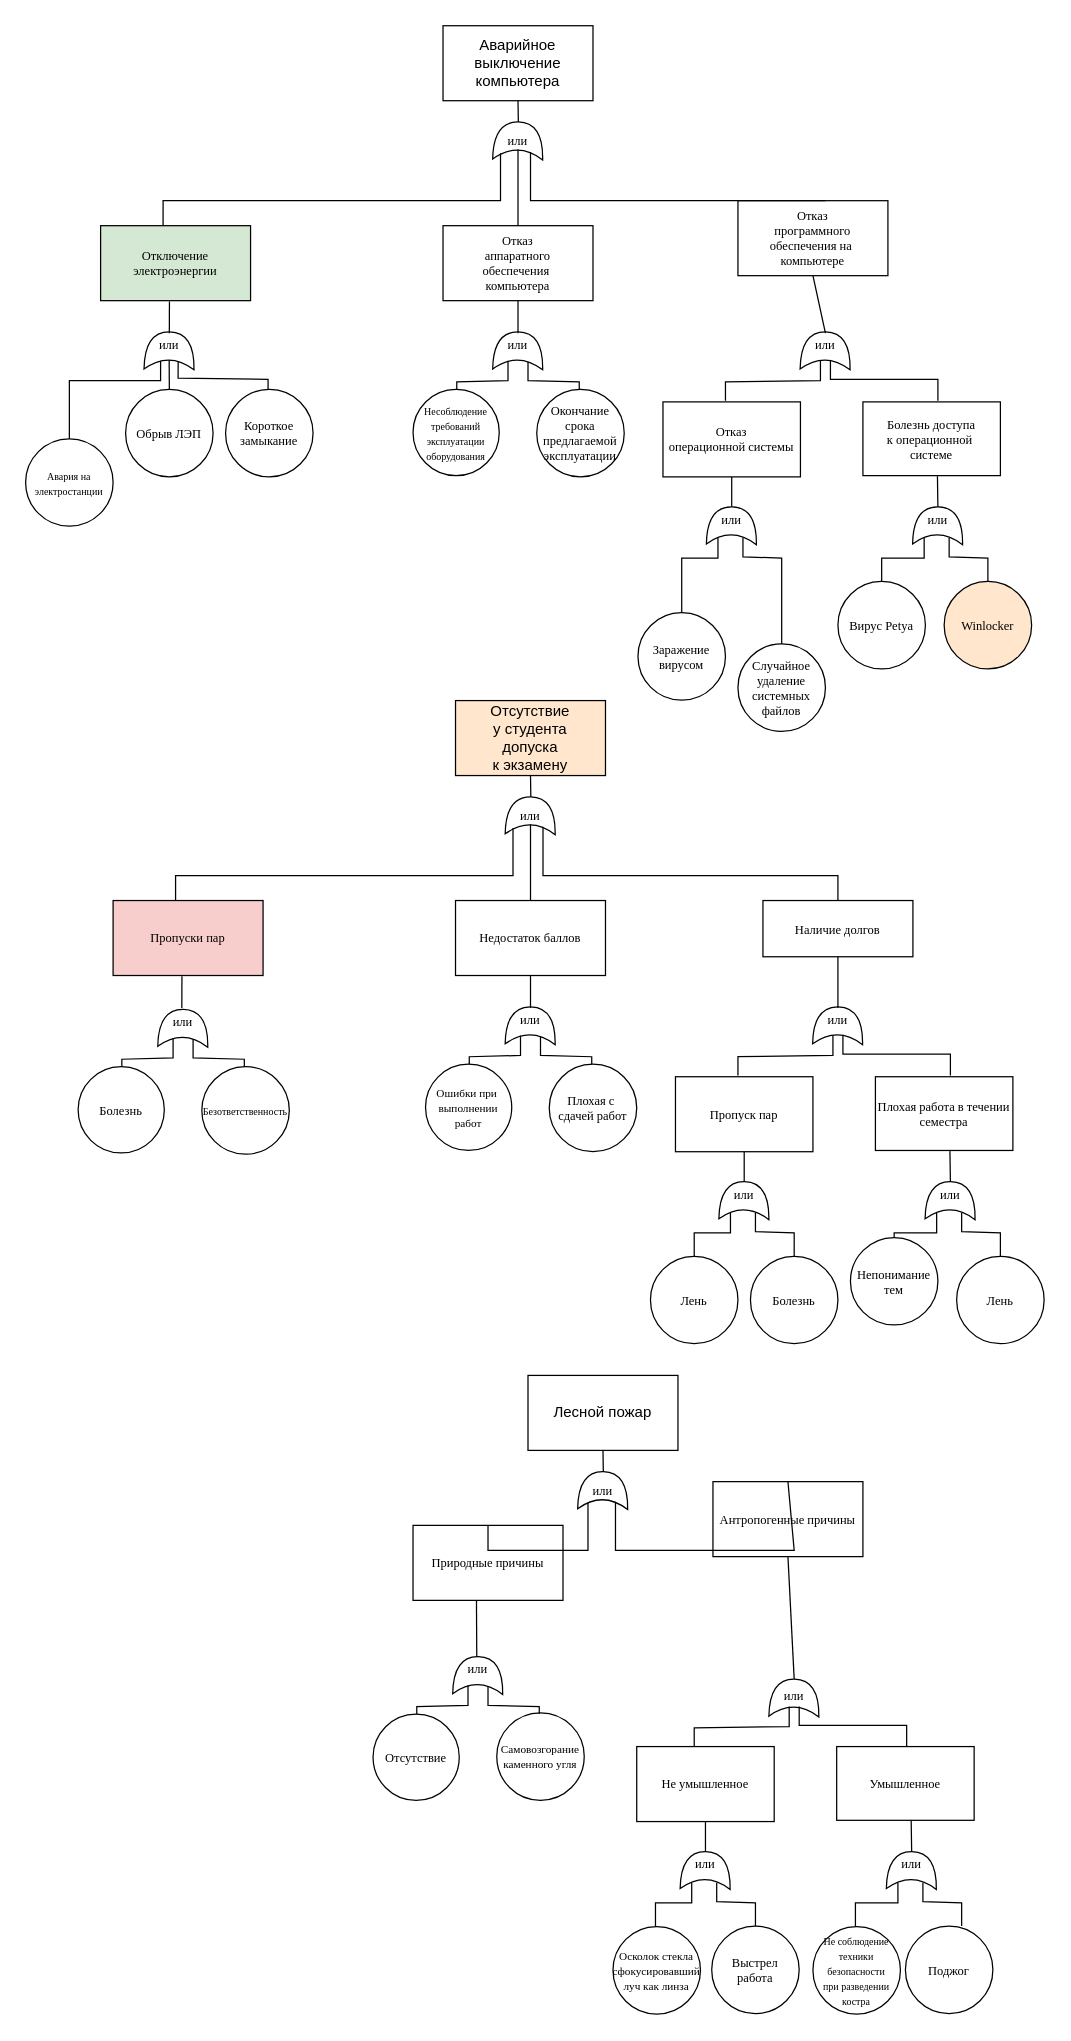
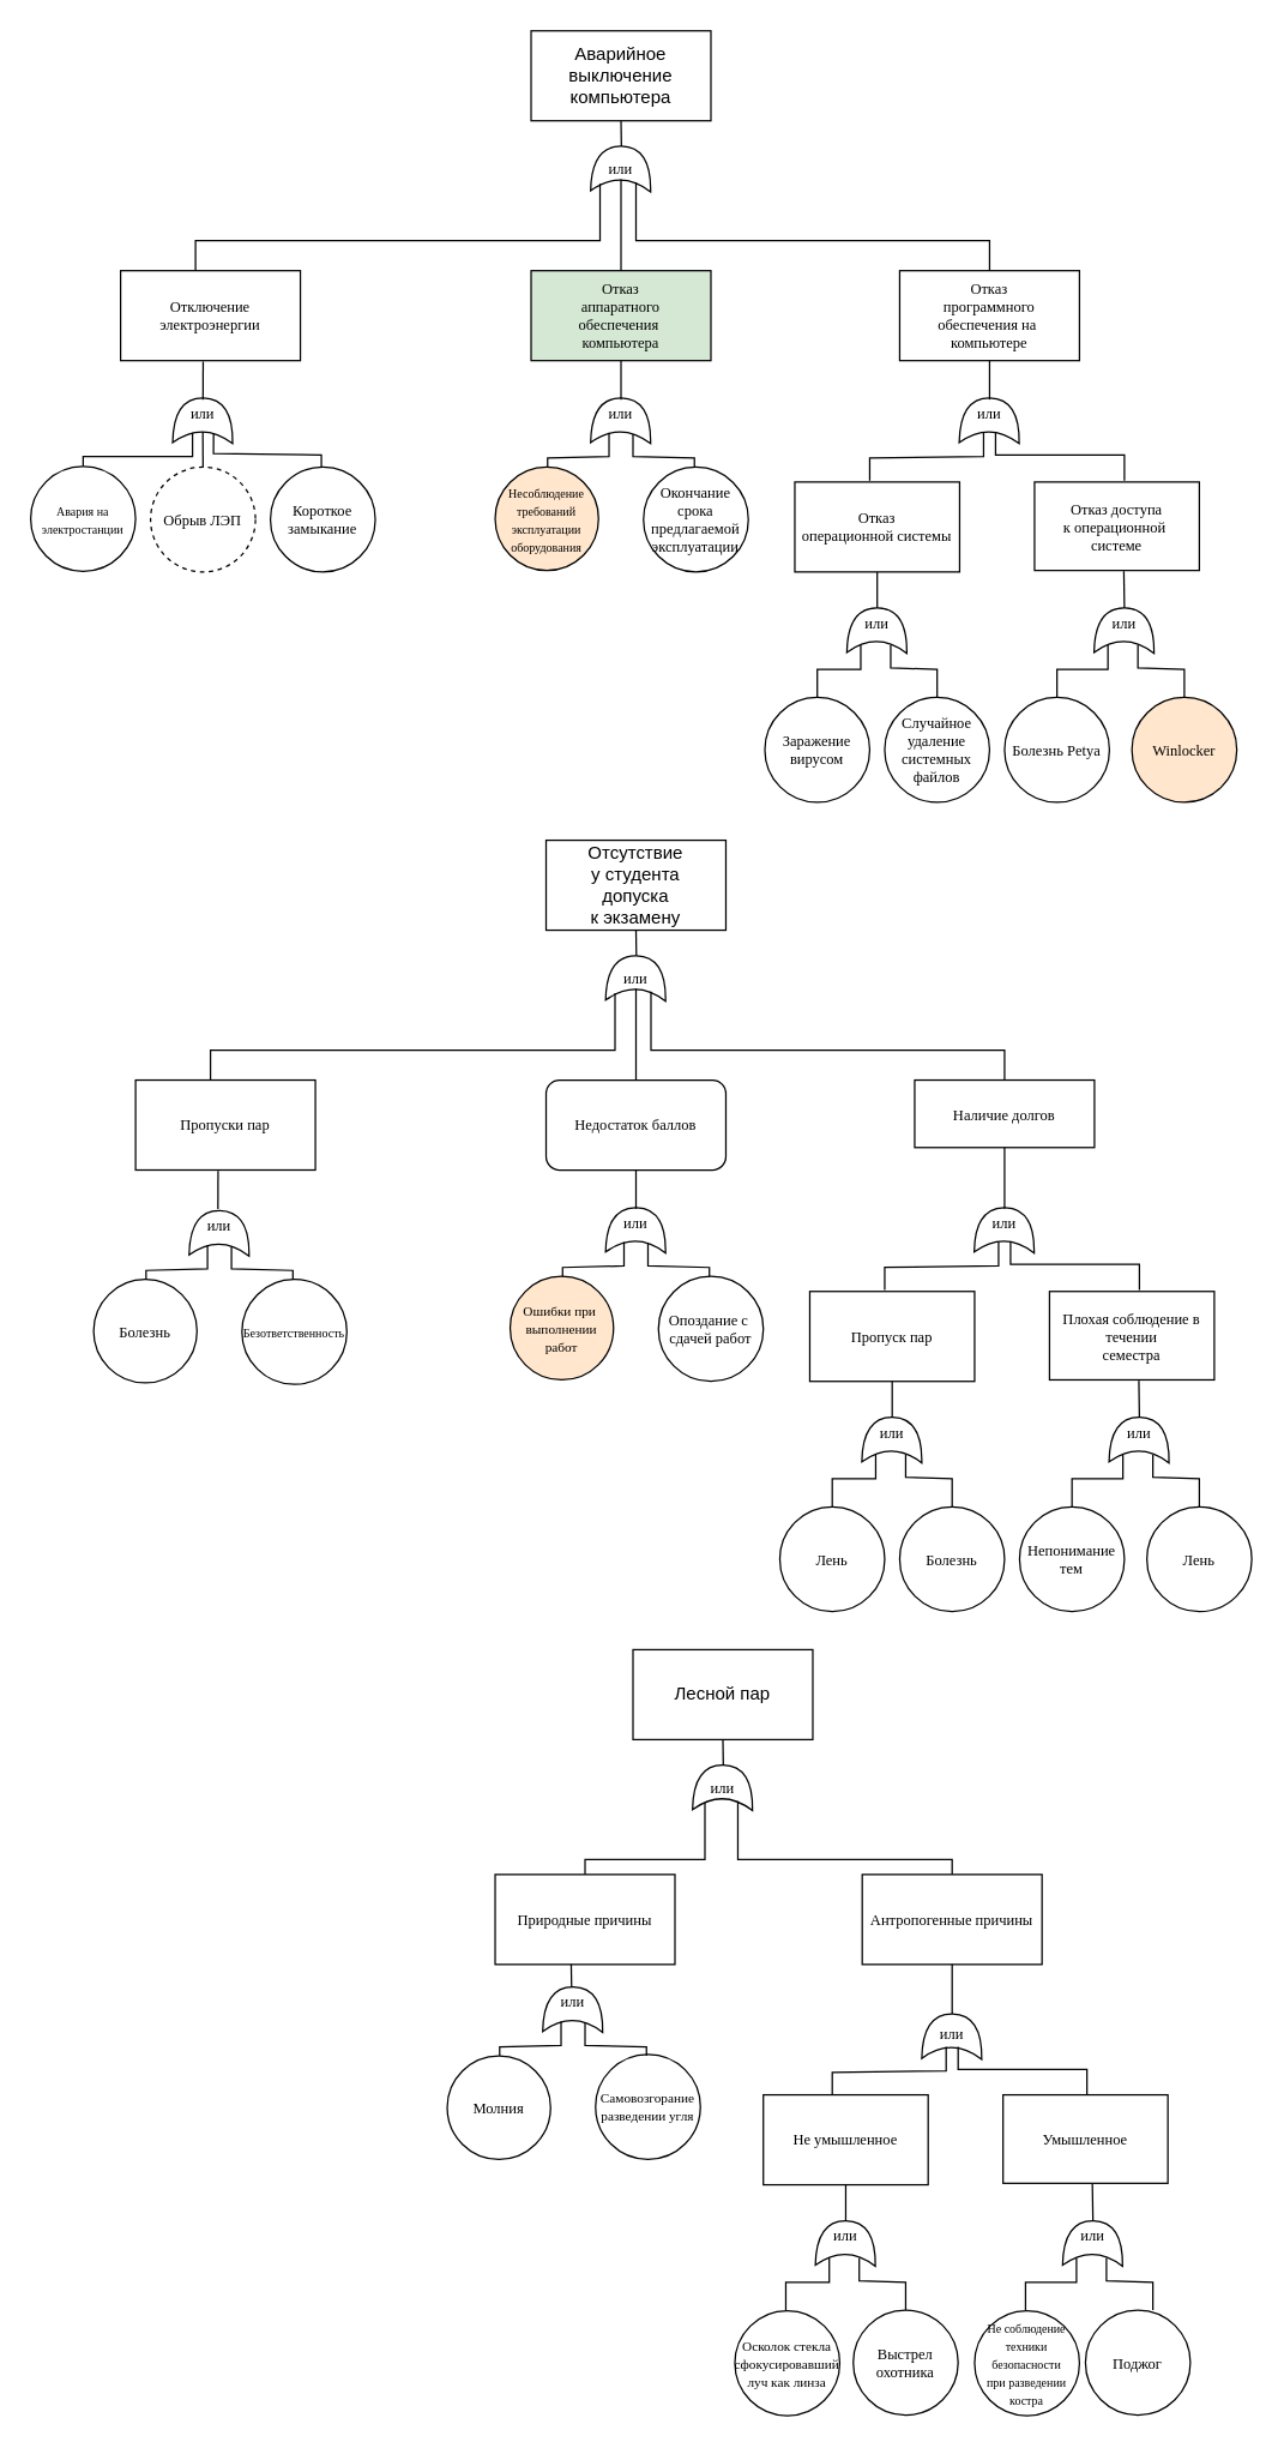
- <mxCell id="8" value="Отказ&lt;br&gt;программного&lt;br&gt;обеспечения на&amp;nbsp;&lt;br&gt;компьютере" style="rounded=0;whiteSpace=wrap;html=1;fontFamily=Times New Roman;fontSize=10;" vertex="1" parent="1"><mxGeometry x="590" y="160" width="120" height="60" as="geometry" /></mxCell>
+ <mxCell id="8" value="Отказ&lt;br&gt;программного&lt;br&gt;обеспечения на&amp;nbsp;&lt;br&gt;компьютере" style="rounded=0;whiteSpace=wrap;html=1;fontFamily=Times New Roman;fontSize=10;" vertex="1" parent="1"><mxGeometry x="600" y="180" width="120" height="60" as="geometry" /></mxCell>
- <mxCell id="6" value="Отключение&lt;br&gt;электроэнергии" style="rounded=0;whiteSpace=wrap;html=1;fontFamily=Times New Roman;fontSize=10;fillColor=#d5e8d4;" vertex="1" parent="1"><mxGeometry x="80" y="180" width="120" height="60" as="geometry" /></mxCell>
+ <mxCell id="6" value="Отключение&lt;br&gt;электроэнергии" style="rounded=0;whiteSpace=wrap;html=1;fontFamily=Times New Roman;fontSize=10;" vertex="1" parent="1"><mxGeometry x="80" y="180" width="120" height="60" as="geometry" /></mxCell>
- <mxCell id="7" value="Отказ&lt;br&gt;аппаратного&lt;br&gt;обеспечения&amp;nbsp;&lt;br&gt;компьютера" style="rounded=0;whiteSpace=wrap;html=1;fontFamily=Times New Roman;fontSize=10;" vertex="1" parent="1"><mxGeometry x="354" y="180" width="120" height="60" as="geometry" /></mxCell>
+ <mxCell id="7" value="Отказ&lt;br&gt;аппаратного&lt;br&gt;обеспечения&amp;nbsp;&lt;br&gt;компьютера" style="rounded=0;whiteSpace=wrap;html=1;fontFamily=Times New Roman;fontSize=10;fillColor=#d5e8d4;" vertex="1" parent="1"><mxGeometry x="354" y="180" width="120" height="60" as="geometry" /></mxCell>
- <mxCell id="20" value="&lt;font size=&quot;1&quot;&gt;Обрыв ЛЭП&lt;/font&gt;" style="ellipse;whiteSpace=wrap;html=1;aspect=fixed;fontFamily=Times New Roman;fontSize=10;" vertex="1" parent="1"><mxGeometry x="100" y="311" width="70" height="70" as="geometry" /></mxCell>
+ <mxCell id="20" value="&lt;font size=&quot;1&quot;&gt;Обрыв ЛЭП&lt;/font&gt;" style="ellipse;whiteSpace=wrap;html=1;aspect=fixed;fontFamily=Times New Roman;fontSize=10;dashed=1;" vertex="1" parent="1"><mxGeometry x="100" y="311" width="70" height="70" as="geometry" /></mxCell>
- <mxCell id="22" value="&lt;font style=&quot;font-size: 8px;&quot;&gt;Несоблюдение&lt;br&gt;требований&lt;br&gt;эксплуатации&lt;br&gt;оборудования&lt;/font&gt;" style="ellipse;whiteSpace=wrap;html=1;aspect=fixed;fontFamily=Times New Roman;fontSize=10;" vertex="1" parent="1"><mxGeometry x="330" y="311" width="69" height="69" as="geometry" /></mxCell>
+ <mxCell id="22" value="&lt;font style=&quot;font-size: 8px;&quot;&gt;Несоблюдение&lt;br&gt;требований&lt;br&gt;эксплуатации&lt;br&gt;оборудования&lt;/font&gt;" style="ellipse;whiteSpace=wrap;html=1;aspect=fixed;fontFamily=Times New Roman;fontSize=10;fillColor=#ffe6cc;" vertex="1" parent="1"><mxGeometry x="330" y="311" width="69" height="69" as="geometry" /></mxCell>
- <mxCell id="24" value="Болезнь доступа&lt;br&gt;к операционной&amp;nbsp;&lt;br&gt;системе" style="rounded=0;whiteSpace=wrap;html=1;fontFamily=Times New Roman;fontSize=10;" vertex="1" parent="1"><mxGeometry x="690" y="321" width="110" height="59" as="geometry" /></mxCell>
+ <mxCell id="24" value="Отказ доступа&lt;br&gt;к операционной&amp;nbsp;&lt;br&gt;системе" style="rounded=0;whiteSpace=wrap;html=1;fontFamily=Times New Roman;fontSize=10;" vertex="1" parent="1"><mxGeometry x="690" y="321" width="110" height="59" as="geometry" /></mxCell>
- <mxCell id="19" value="&lt;font style=&quot;font-size: 8px;&quot;&gt;Авария на&lt;br&gt;электростанции&lt;/font&gt;" style="ellipse;whiteSpace=wrap;html=1;aspect=fixed;fontFamily=Times New Roman;fontSize=10;" vertex="1" parent="1"><mxGeometry x="20" y="350.5" width="70" height="70" as="geometry" /></mxCell>
+ <mxCell id="19" value="&lt;font style=&quot;font-size: 8px;&quot;&gt;Авария на&lt;br&gt;электростанции&lt;/font&gt;" style="ellipse;whiteSpace=wrap;html=1;aspect=fixed;fontFamily=Times New Roman;fontSize=10;" vertex="1" parent="1"><mxGeometry x="20" y="310.5" width="70" height="70" as="geometry" /></mxCell>
- <mxCell id="33" value="Вирус Petya" style="ellipse;whiteSpace=wrap;html=1;aspect=fixed;fontFamily=Times New Roman;fontSize=10;" vertex="1" parent="1"><mxGeometry x="670" y="464.65" width="70" height="70" as="geometry" /></mxCell>
+ <mxCell id="33" value="Болезнь Petya" style="ellipse;whiteSpace=wrap;html=1;aspect=fixed;fontFamily=Times New Roman;fontSize=10;" vertex="1" parent="1"><mxGeometry x="670" y="464.65" width="70" height="70" as="geometry" /></mxCell>
- <mxCell id="28" value="Заражение&lt;br&gt;вирусом" style="ellipse;whiteSpace=wrap;html=1;aspect=fixed;fontFamily=Times New Roman;fontSize=10;" vertex="1" parent="1"><mxGeometry x="510" y="489.65" width="70" height="70" as="geometry" /></mxCell>
+ <mxCell id="28" value="Заражение&lt;br&gt;вирусом" style="ellipse;whiteSpace=wrap;html=1;aspect=fixed;fontFamily=Times New Roman;fontSize=10;" vertex="1" parent="1"><mxGeometry x="510" y="464.65" width="70" height="70" as="geometry" /></mxCell>
- <mxCell id="29" value="Случайное&lt;br&gt;удаление&lt;br&gt;системных&lt;br&gt;файлов" style="ellipse;whiteSpace=wrap;html=1;aspect=fixed;fontFamily=Times New Roman;fontSize=10;" vertex="1" parent="1"><mxGeometry x="590" y="514.65" width="70" height="70" as="geometry" /></mxCell>
+ <mxCell id="29" value="Случайное&lt;br&gt;удаление&lt;br&gt;системных&lt;br&gt;файлов" style="ellipse;whiteSpace=wrap;html=1;aspect=fixed;fontFamily=Times New Roman;fontSize=10;" vertex="1" parent="1"><mxGeometry x="590" y="464.65" width="70" height="70" as="geometry" /></mxCell>
- <mxCell id="54" value="Отсутствие&lt;br&gt;у студента&lt;br&gt;допуска&lt;br&gt;к экзамену" style="rounded=0;whiteSpace=wrap;html=1;fillColor=#ffe6cc;" vertex="1" parent="1"><mxGeometry x="364" y="560" width="120" height="60" as="geometry" /></mxCell>
+ <mxCell id="54" value="Отсутствие&lt;br&gt;у студента&lt;br&gt;допуска&lt;br&gt;к экзамену" style="rounded=0;whiteSpace=wrap;html=1;" vertex="1" parent="1"><mxGeometry x="364" y="560" width="120" height="60" as="geometry" /></mxCell>
- <mxCell id="58" value="Пропуски пар" style="rounded=0;whiteSpace=wrap;html=1;fontFamily=Times New Roman;fontSize=10;fillColor=#f8cecc;" vertex="1" parent="1"><mxGeometry x="90" y="720" width="120" height="60" as="geometry" /></mxCell>
+ <mxCell id="58" value="Пропуски пар" style="rounded=0;whiteSpace=wrap;html=1;fontFamily=Times New Roman;fontSize=10;" vertex="1" parent="1"><mxGeometry x="90" y="720" width="120" height="60" as="geometry" /></mxCell>
- <mxCell id="59" value="Недостаток баллов" style="rounded=0;whiteSpace=wrap;html=1;fontFamily=Times New Roman;fontSize=10;" vertex="1" parent="1"><mxGeometry x="364" y="720" width="120" height="60" as="geometry" /></mxCell>
+ <mxCell id="59" value="Недостаток баллов" style="whiteSpace=wrap;html=1;fontFamily=Times New Roman;fontSize=10;rounded=1;" vertex="1" parent="1"><mxGeometry x="364" y="720" width="120" height="60" as="geometry" /></mxCell>
- <mxCell id="68" value="&lt;font style=&quot;font-size: 9px;&quot;&gt;Ошибки при&amp;nbsp;&lt;br&gt;выполнении работ&lt;/font&gt;" style="ellipse;whiteSpace=wrap;html=1;aspect=fixed;fontFamily=Times New Roman;fontSize=10;" vertex="1" parent="1"><mxGeometry x="340" y="851" width="69" height="69" as="geometry" /></mxCell>
+ <mxCell id="68" value="&lt;font style=&quot;font-size: 9px;&quot;&gt;Ошибки при&amp;nbsp;&lt;br&gt;выполнении работ&lt;/font&gt;" style="ellipse;whiteSpace=wrap;html=1;aspect=fixed;fontFamily=Times New Roman;fontSize=10;fillColor=#ffe6cc;" vertex="1" parent="1"><mxGeometry x="340" y="851" width="69" height="69" as="geometry" /></mxCell>
- <mxCell id="69" value="Плохая с&amp;nbsp;&lt;br&gt;сдачей работ" style="ellipse;whiteSpace=wrap;html=1;aspect=fixed;fontFamily=Times New Roman;fontSize=10;" vertex="1" parent="1"><mxGeometry x="439" y="851" width="70" height="70" as="geometry" /></mxCell>
+ <mxCell id="69" value="Опоздание с&amp;nbsp;&lt;br&gt;сдачей работ" style="ellipse;whiteSpace=wrap;html=1;aspect=fixed;fontFamily=Times New Roman;fontSize=10;" vertex="1" parent="1"><mxGeometry x="439" y="851" width="70" height="70" as="geometry" /></mxCell>
- <mxCell id="70" value="Плохая работа в течении&lt;br&gt;семестра" style="rounded=0;whiteSpace=wrap;html=1;fontFamily=Times New Roman;fontSize=10;" vertex="1" parent="1"><mxGeometry x="700" y="861" width="110" height="59" as="geometry" /></mxCell>
+ <mxCell id="70" value="Плохая соблюдение в течении&lt;br&gt;семестра" style="rounded=0;whiteSpace=wrap;html=1;fontFamily=Times New Roman;fontSize=10;" vertex="1" parent="1"><mxGeometry x="700" y="861" width="110" height="59" as="geometry" /></mxCell>
- <mxCell id="79" value="Непонимание&lt;br&gt;тем" style="ellipse;whiteSpace=wrap;html=1;aspect=fixed;fontFamily=Times New Roman;fontSize=10;" vertex="1" parent="1"><mxGeometry x="680" y="989.65" width="70" height="70" as="geometry" /></mxCell>
+ <mxCell id="79" value="Непонимание&lt;br&gt;тем" style="ellipse;whiteSpace=wrap;html=1;aspect=fixed;fontFamily=Times New Roman;fontSize=10;" vertex="1" parent="1"><mxGeometry x="680" y="1004.65" width="70" height="70" as="geometry" /></mxCell>
- <mxCell id="104" value="Лесной пожар" style="rounded=0;whiteSpace=wrap;html=1;" vertex="1" parent="1"><mxGeometry x="422" y="1100" width="120" height="60" as="geometry" /></mxCell>
+ <mxCell id="104" value="Лесной пар" style="rounded=0;whiteSpace=wrap;html=1;" vertex="1" parent="1"><mxGeometry x="422" y="1100" width="120" height="60" as="geometry" /></mxCell>
- <mxCell id="109" value="Антропогенные причины" style="rounded=0;whiteSpace=wrap;html=1;fontFamily=Times New Roman;fontSize=10;" vertex="1" parent="1"><mxGeometry x="570" y="1185" width="120" height="60" as="geometry" /></mxCell>
+ <mxCell id="109" value="Антропогенные причины" style="rounded=0;whiteSpace=wrap;html=1;fontFamily=Times New Roman;fontSize=10;" vertex="1" parent="1"><mxGeometry x="575" y="1250" width="120" height="60" as="geometry" /></mxCell>
- <mxCell id="108" value="Природные причины" style="rounded=0;whiteSpace=wrap;html=1;fontFamily=Times New Roman;fontSize=10;" vertex="1" parent="1"><mxGeometry x="330" y="1220" width="120" height="60" as="geometry" /></mxCell>
+ <mxCell id="108" value="Природные причины" style="rounded=0;whiteSpace=wrap;html=1;fontFamily=Times New Roman;fontSize=10;" vertex="1" parent="1"><mxGeometry x="330" y="1250" width="120" height="60" as="geometry" /></mxCell>
- <mxCell id="118" value="&lt;font style=&quot;font-size: 9px;&quot;&gt;Самовозгорание&lt;br&gt;каменного угля&lt;/font&gt;" style="ellipse;whiteSpace=wrap;html=1;aspect=fixed;fontFamily=Times New Roman;fontSize=10;" vertex="1" parent="1"><mxGeometry x="397" y="1370" width="70" height="70" as="geometry" /></mxCell>
+ <mxCell id="118" value="&lt;font style=&quot;font-size: 9px;&quot;&gt;Самовозгорание&lt;br&gt;разведении угля&lt;/font&gt;" style="ellipse;whiteSpace=wrap;html=1;aspect=fixed;fontFamily=Times New Roman;fontSize=10;" vertex="1" parent="1"><mxGeometry x="397" y="1370" width="70" height="70" as="geometry" /></mxCell>
- <mxCell id="117" value="&lt;font size=&quot;1&quot;&gt;Отсутствие&lt;/font&gt;" style="ellipse;whiteSpace=wrap;html=1;aspect=fixed;fontFamily=Times New Roman;fontSize=10;" vertex="1" parent="1"><mxGeometry x="298" y="1371" width="69" height="69" as="geometry" /></mxCell>
+ <mxCell id="117" value="&lt;font size=&quot;1&quot;&gt;Молния&lt;/font&gt;" style="ellipse;whiteSpace=wrap;html=1;aspect=fixed;fontFamily=Times New Roman;fontSize=10;" vertex="1" parent="1"><mxGeometry x="298" y="1371" width="69" height="69" as="geometry" /></mxCell>
- <mxCell id="124" value="Выстрел&lt;br&gt;работа" style="ellipse;whiteSpace=wrap;html=1;aspect=fixed;fontFamily=Times New Roman;fontSize=10;" vertex="1" parent="1"><mxGeometry x="569" y="1540.65" width="70" height="70" as="geometry" /></mxCell>
+ <mxCell id="124" value="Выстрел&lt;br&gt;охотника" style="ellipse;whiteSpace=wrap;html=1;aspect=fixed;fontFamily=Times New Roman;fontSize=10;" vertex="1" parent="1"><mxGeometry x="569" y="1540.65" width="70" height="70" as="geometry" /></mxCell>
